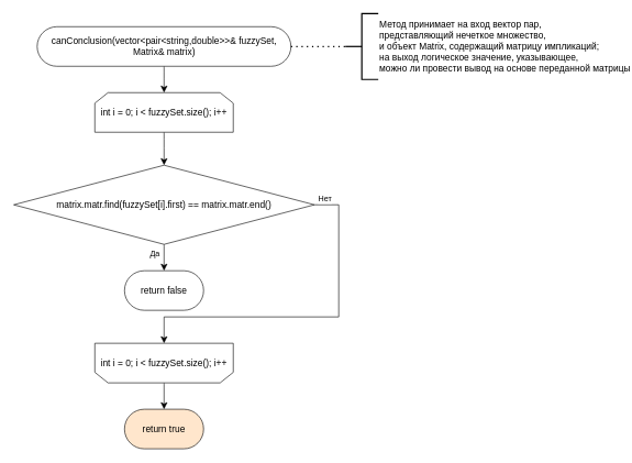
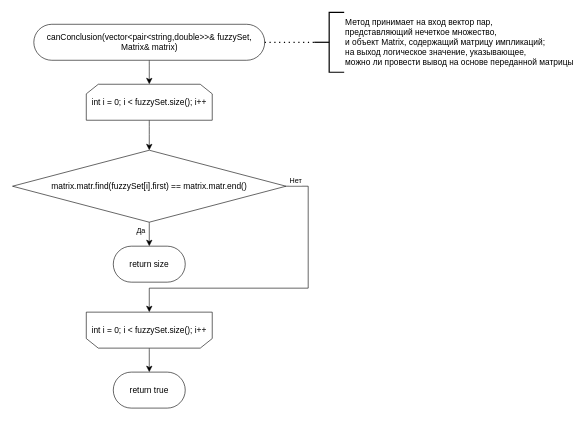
- <mxCell id="14" value="&lt;span style=&quot;font-size: 14px;&quot;&gt;return false&lt;/span&gt;" style="rounded=1;whiteSpace=wrap;html=1;arcSize=50;" parent="1" vertex="1"><mxGeometry x="188" y="410" width="120" height="60" as="geometry" /></mxCell>
+ <mxCell id="14" value="&lt;span style=&quot;font-size: 14px;&quot;&gt;return size&lt;/span&gt;" style="rounded=1;whiteSpace=wrap;html=1;arcSize=50;" parent="1" vertex="1"><mxGeometry x="188" y="410" width="120" height="60" as="geometry" /></mxCell>
- <mxCell id="13" value="&lt;span style=&quot;font-size: 14px;&quot;&gt;return true&lt;/span&gt;" style="rounded=1;whiteSpace=wrap;html=1;arcSize=50;fillColor=#ffe6cc;" parent="1" vertex="1"><mxGeometry x="188" y="620" width="120" height="60" as="geometry" /></mxCell>
+ <mxCell id="13" value="&lt;span style=&quot;font-size: 14px;&quot;&gt;return true&lt;/span&gt;" style="rounded=1;whiteSpace=wrap;html=1;arcSize=50;" parent="1" vertex="1"><mxGeometry x="188" y="620" width="120" height="60" as="geometry" /></mxCell>
